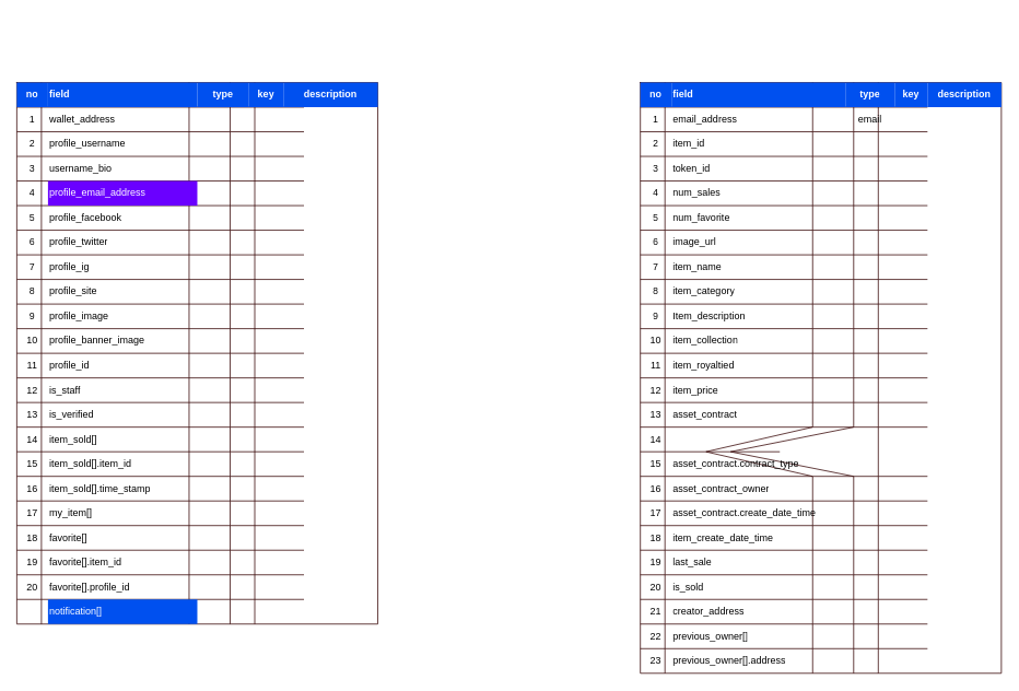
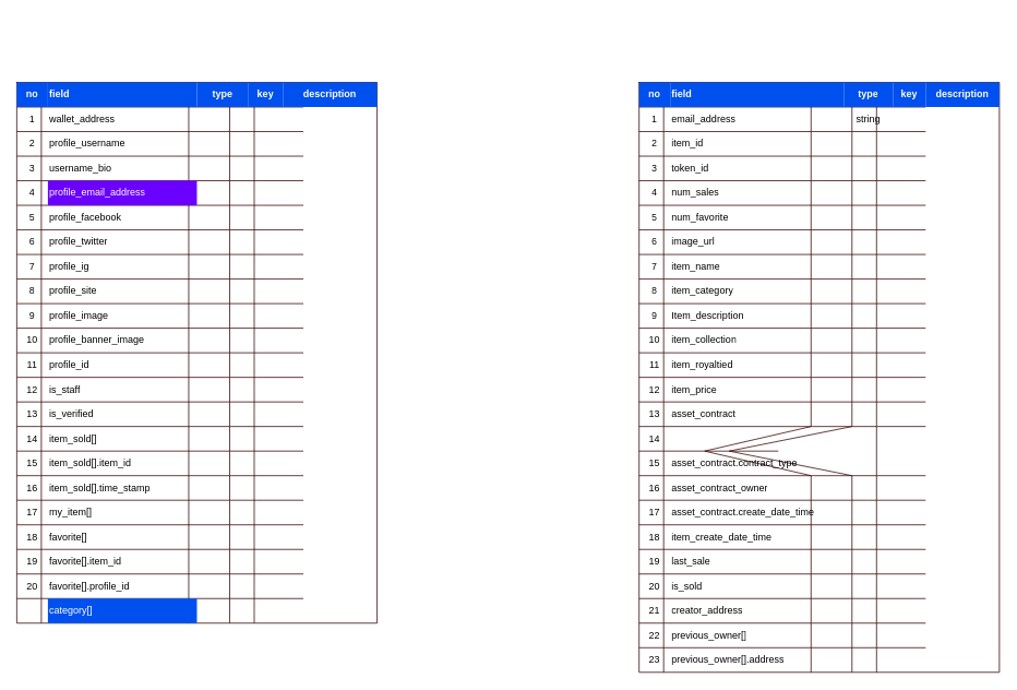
- <mxCell id="145" value="email" style="shape=partialRectangle;html=1;whiteSpace=wrap;connectable=0;overflow=hidden;fillColor=none;top=0;left=0;bottom=0;right=0;pointerEvents=1;strokeColor=#FFD966;" parent="142" vertex="1"><mxGeometry x="250" width="60" height="30" as="geometry"><mxRectangle width="50" height="30" as="alternateBounds" /></mxGeometry></mxCell>
+ <mxCell id="145" value="string" style="shape=partialRectangle;html=1;whiteSpace=wrap;connectable=0;overflow=hidden;fillColor=none;top=0;left=0;bottom=0;right=0;pointerEvents=1;strokeColor=#FFD966;" parent="142" vertex="1"><mxGeometry x="250" width="60" height="30" as="geometry"><mxRectangle width="50" height="30" as="alternateBounds" /></mxGeometry></mxCell>
- <mxCell id="131" value="notification[]" style="shape=partialRectangle;html=1;whiteSpace=wrap;connectable=0;overflow=hidden;fillColor=#0050ef;top=0;left=0;bottom=0;right=0;pointerEvents=1;strokeColor=#001DBC;align=left;fontColor=#ffffff;" vertex="1" parent="129"><mxGeometry x="38" width="182" height="30" as="geometry"><mxRectangle width="180" height="30" as="alternateBounds" /></mxGeometry></mxCell>
+ <mxCell id="131" value="category[]" style="shape=partialRectangle;html=1;whiteSpace=wrap;connectable=0;overflow=hidden;fillColor=#0050ef;top=0;left=0;bottom=0;right=0;pointerEvents=1;strokeColor=#001DBC;align=left;fontColor=#ffffff;" vertex="1" parent="129"><mxGeometry x="38" width="182" height="30" as="geometry"><mxRectangle width="180" height="30" as="alternateBounds" /></mxGeometry></mxCell>
